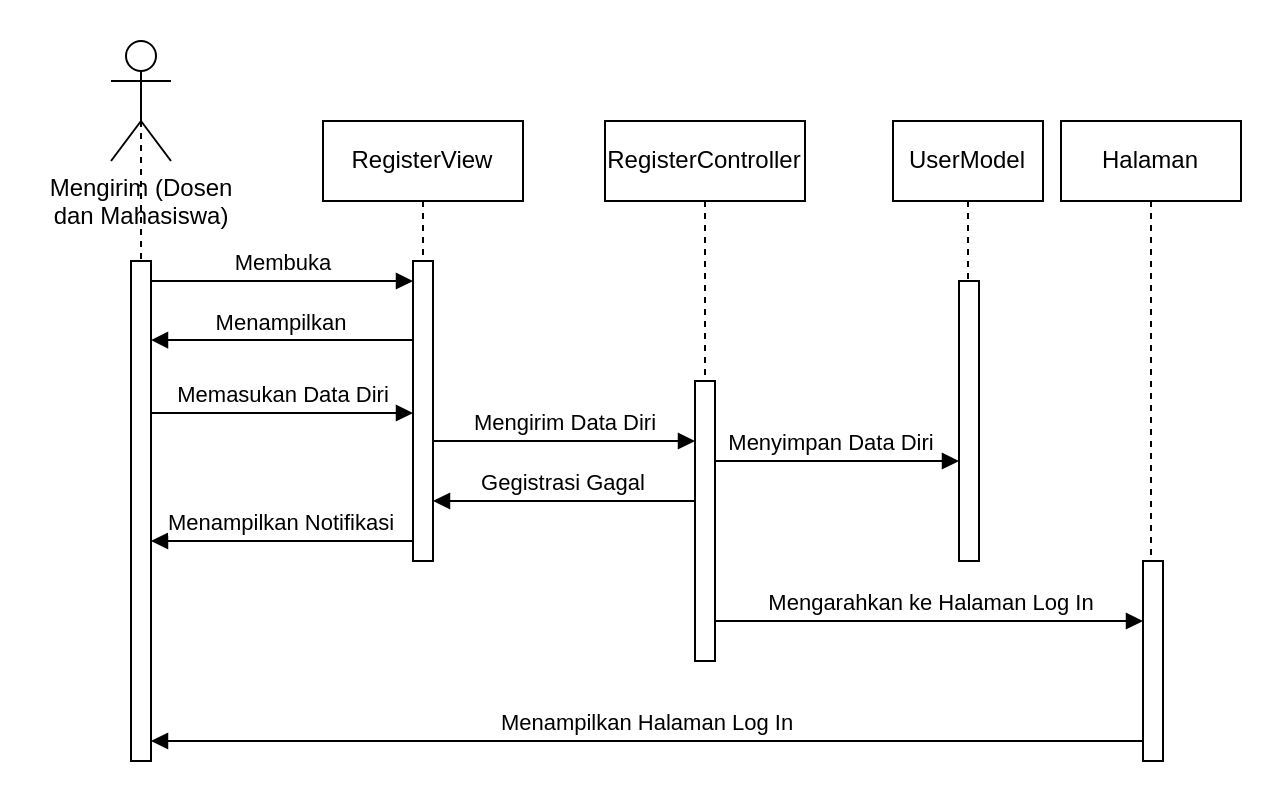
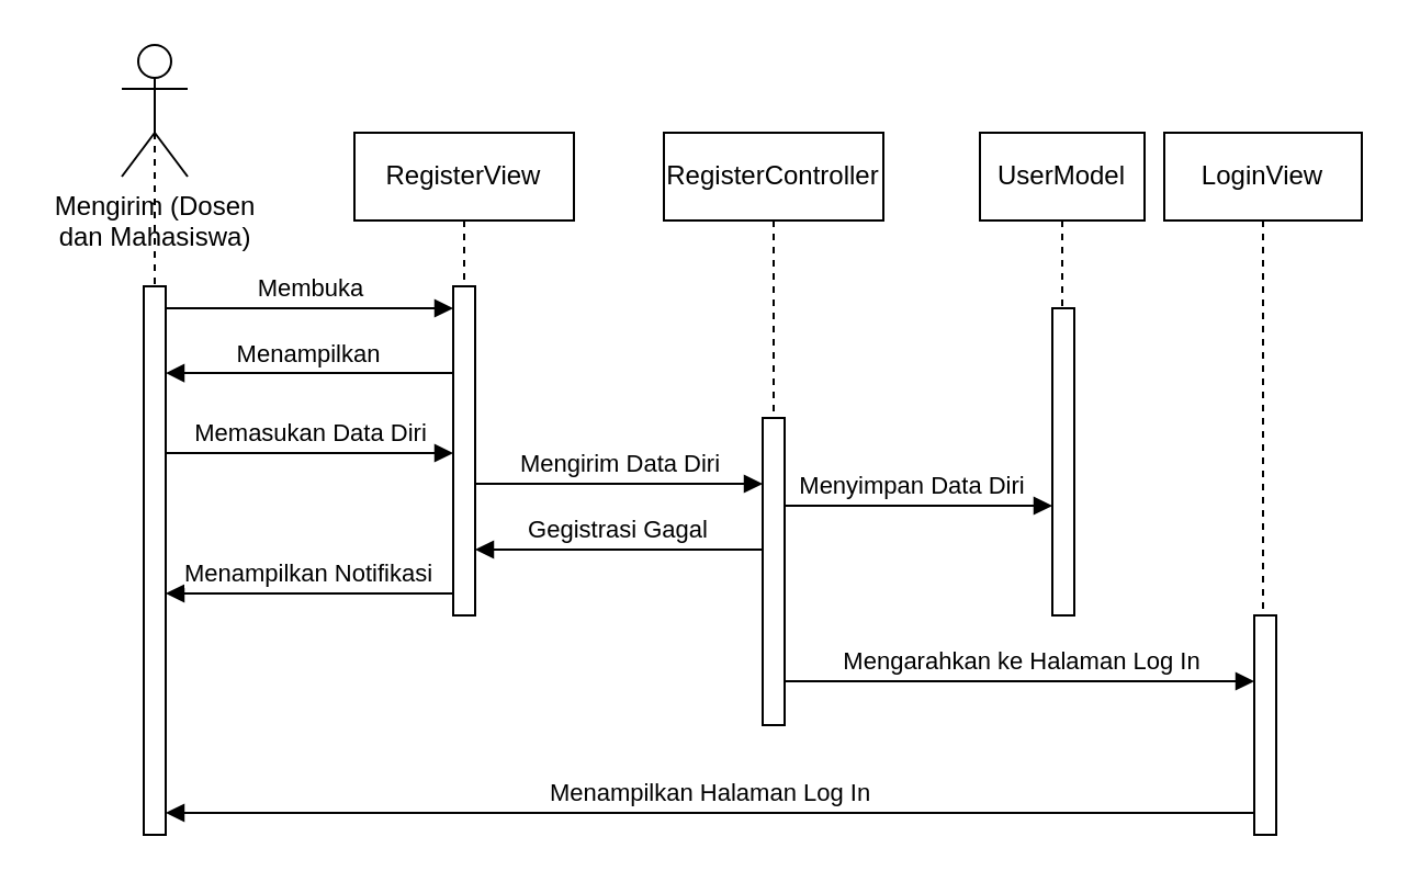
- <mxCell id="15" value="Halaman" style="shape=umlLifeline;perimeter=lifelinePerimeter;whiteSpace=wrap;html=1;container=0;dropTarget=0;collapsible=0;recursiveResize=0;outlineConnect=0;portConstraint=eastwest;newEdgeStyle={&quot;edgeStyle&quot;:&quot;elbowEdgeStyle&quot;,&quot;elbow&quot;:&quot;vertical&quot;,&quot;curved&quot;:0,&quot;rounded&quot;:0};" parent="1" vertex="1"><mxGeometry x="530" y="60" width="90" height="320" as="geometry" /></mxCell>
+ <mxCell id="15" value="LoginView" style="shape=umlLifeline;perimeter=lifelinePerimeter;whiteSpace=wrap;html=1;container=0;dropTarget=0;collapsible=0;recursiveResize=0;outlineConnect=0;portConstraint=eastwest;newEdgeStyle={&quot;edgeStyle&quot;:&quot;elbowEdgeStyle&quot;,&quot;elbow&quot;:&quot;vertical&quot;,&quot;curved&quot;:0,&quot;rounded&quot;:0};" parent="1" vertex="1"><mxGeometry x="530" y="60" width="90" height="320" as="geometry" /></mxCell>
